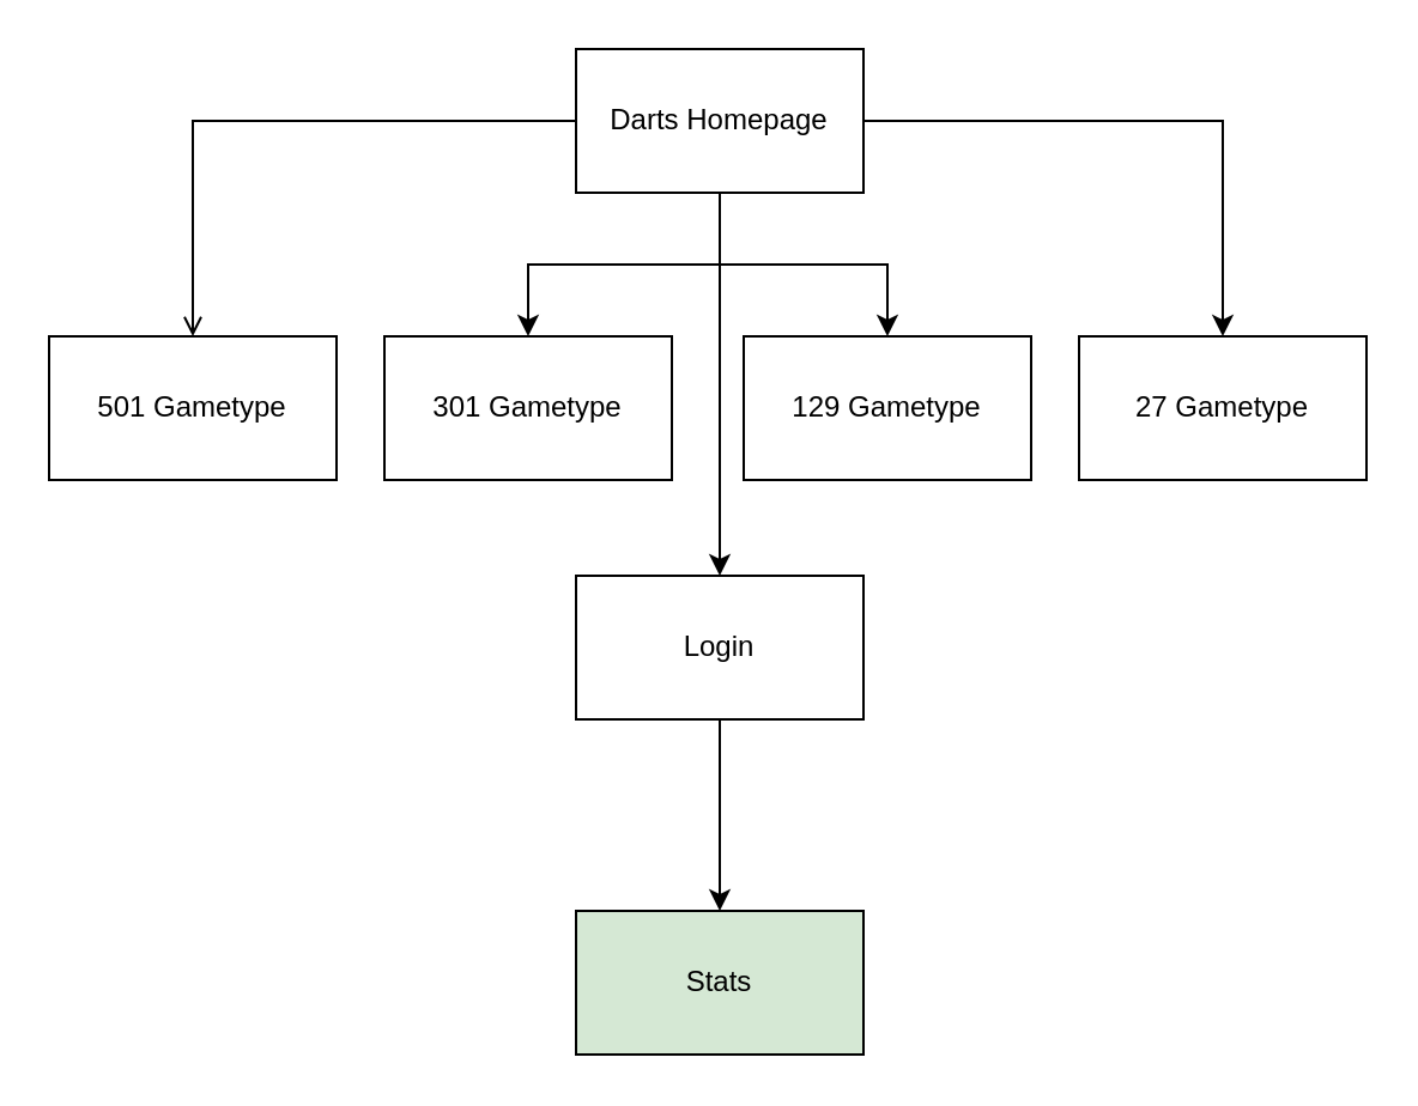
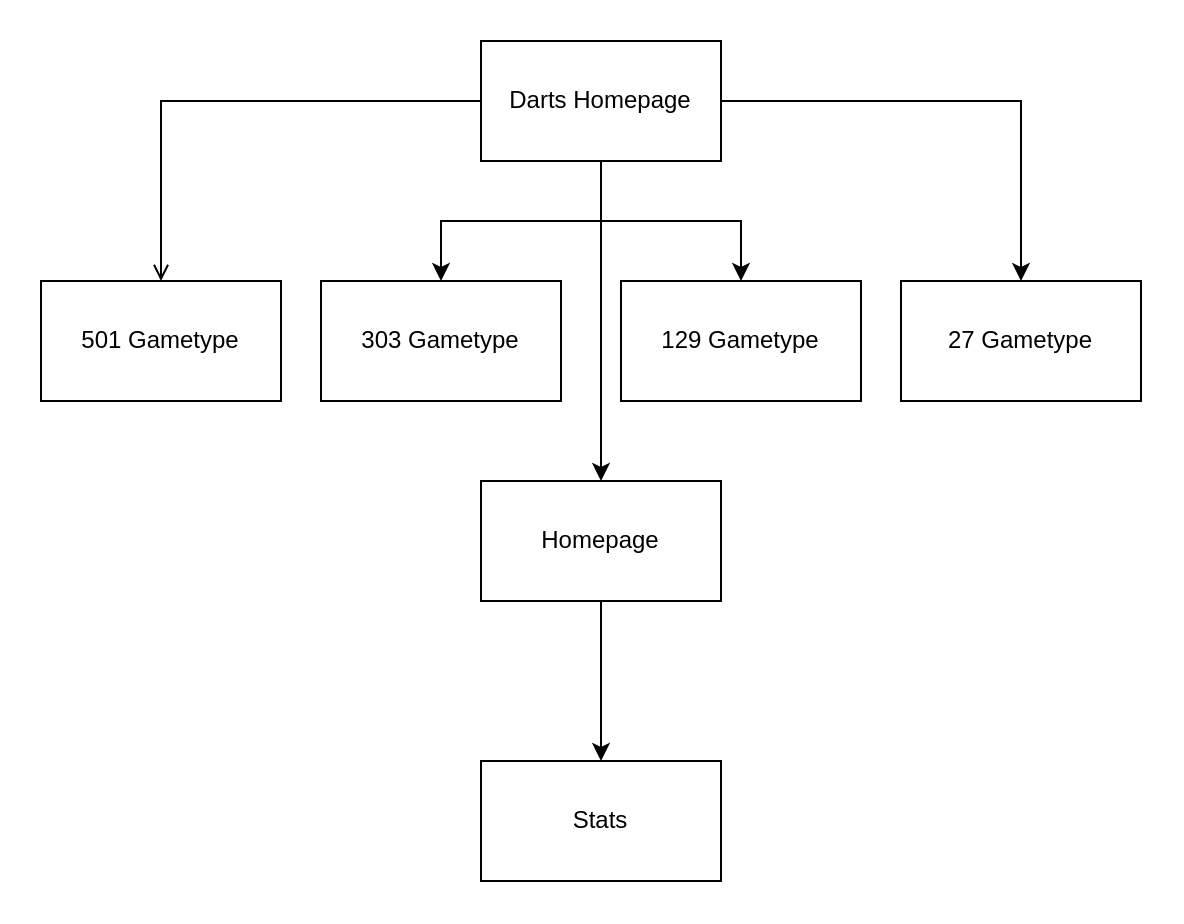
- <mxCell id="9" value="301 Gametype" style="rounded=0;whiteSpace=wrap;html=1;" vertex="1" parent="1"><mxGeometry x="160" y="140" width="120" height="60" as="geometry" /></mxCell>
+ <mxCell id="9" value="303 Gametype" style="rounded=0;whiteSpace=wrap;html=1;" vertex="1" parent="1"><mxGeometry x="160" y="140" width="120" height="60" as="geometry" /></mxCell>
- <mxCell id="13" value="Login" style="rounded=0;whiteSpace=wrap;html=1;" vertex="1" parent="1"><mxGeometry x="240" y="240" width="120" height="60" as="geometry" /></mxCell>
+ <mxCell id="13" value="Homepage" style="rounded=0;whiteSpace=wrap;html=1;" vertex="1" parent="1"><mxGeometry x="240" y="240" width="120" height="60" as="geometry" /></mxCell>
- <mxCell id="14" value="Stats" style="rounded=0;whiteSpace=wrap;html=1;fillColor=#d5e8d4;" vertex="1" parent="1"><mxGeometry x="240" y="380" width="120" height="60" as="geometry" /></mxCell>
+ <mxCell id="14" value="Stats" style="rounded=0;whiteSpace=wrap;html=1;" vertex="1" parent="1"><mxGeometry x="240" y="380" width="120" height="60" as="geometry" /></mxCell>
